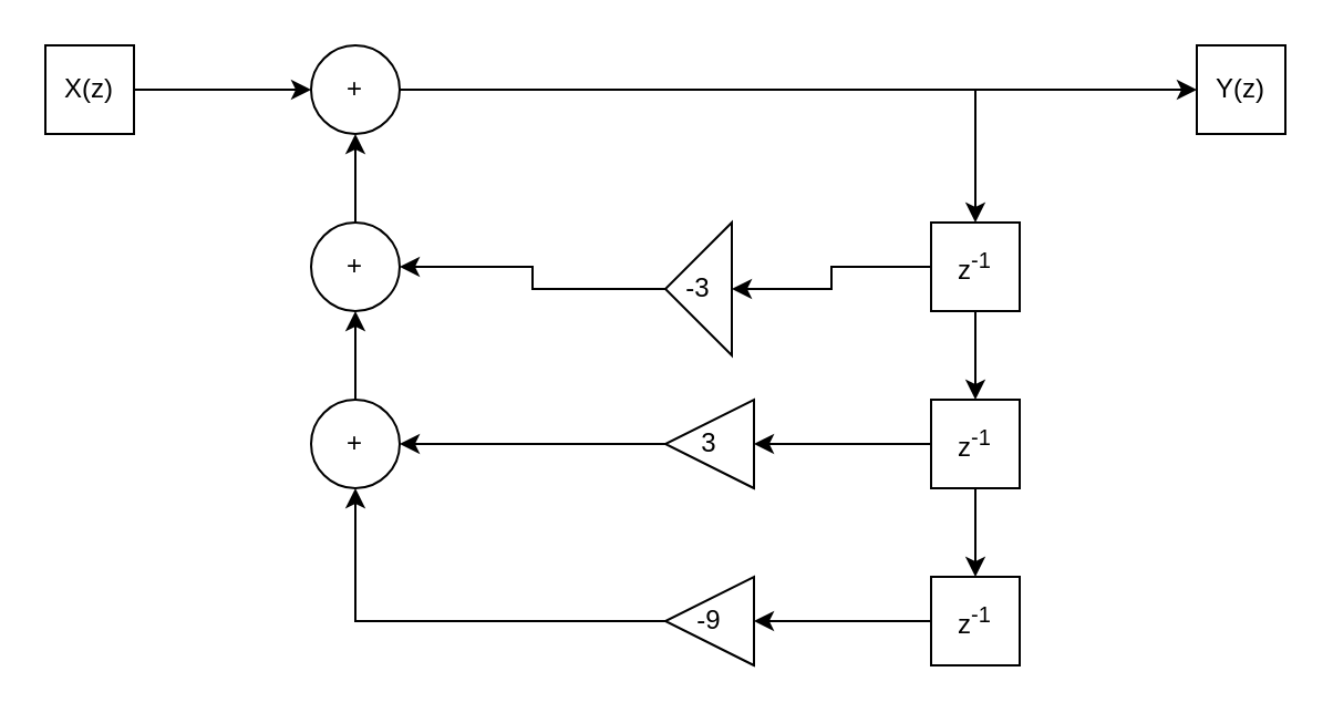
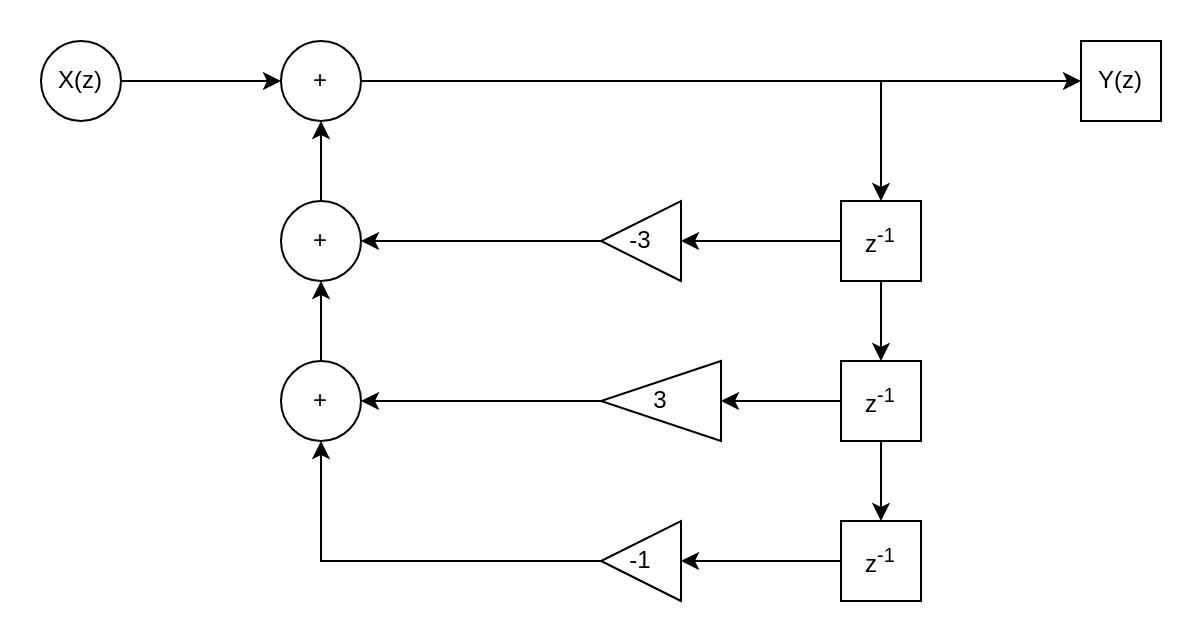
- <mxCell id="3" value="X(z)" style="whiteSpace=wrap;html=1;aspect=fixed;" vertex="1" parent="1"><mxGeometry x="20" y="20" width="40" height="40" as="geometry" /></mxCell>
+ <mxCell id="3" value="X(z)" style="ellipse;whiteSpace=wrap;html=1;aspect=fixed;" vertex="1" parent="1"><mxGeometry x="20" y="20" width="40" height="40" as="geometry" /></mxCell>
- <mxCell id="25" value="-3" style="triangle;whiteSpace=wrap;html=1;direction=west;" vertex="1" parent="1"><mxGeometry x="300" y="100" width="30" height="60" as="geometry" /></mxCell>
+ <mxCell id="25" value="-3" style="triangle;whiteSpace=wrap;html=1;direction=west;" vertex="1" parent="1"><mxGeometry x="300" y="100" width="40" height="40" as="geometry" /></mxCell>
- <mxCell id="19" value="3" style="triangle;whiteSpace=wrap;html=1;direction=west;" vertex="1" parent="1"><mxGeometry x="300" y="180" width="40" height="40" as="geometry" /></mxCell>
+ <mxCell id="19" value="3" style="triangle;whiteSpace=wrap;html=1;direction=west;" vertex="1" parent="1"><mxGeometry x="300" y="180" width="60" height="40" as="geometry" /></mxCell>
- <mxCell id="21" value="-9" style="triangle;whiteSpace=wrap;html=1;direction=west;" vertex="1" parent="1"><mxGeometry x="300" y="260" width="40" height="40" as="geometry" /></mxCell>
+ <mxCell id="21" value="-1" style="triangle;whiteSpace=wrap;html=1;direction=west;" vertex="1" parent="1"><mxGeometry x="300" y="260" width="40" height="40" as="geometry" /></mxCell>
